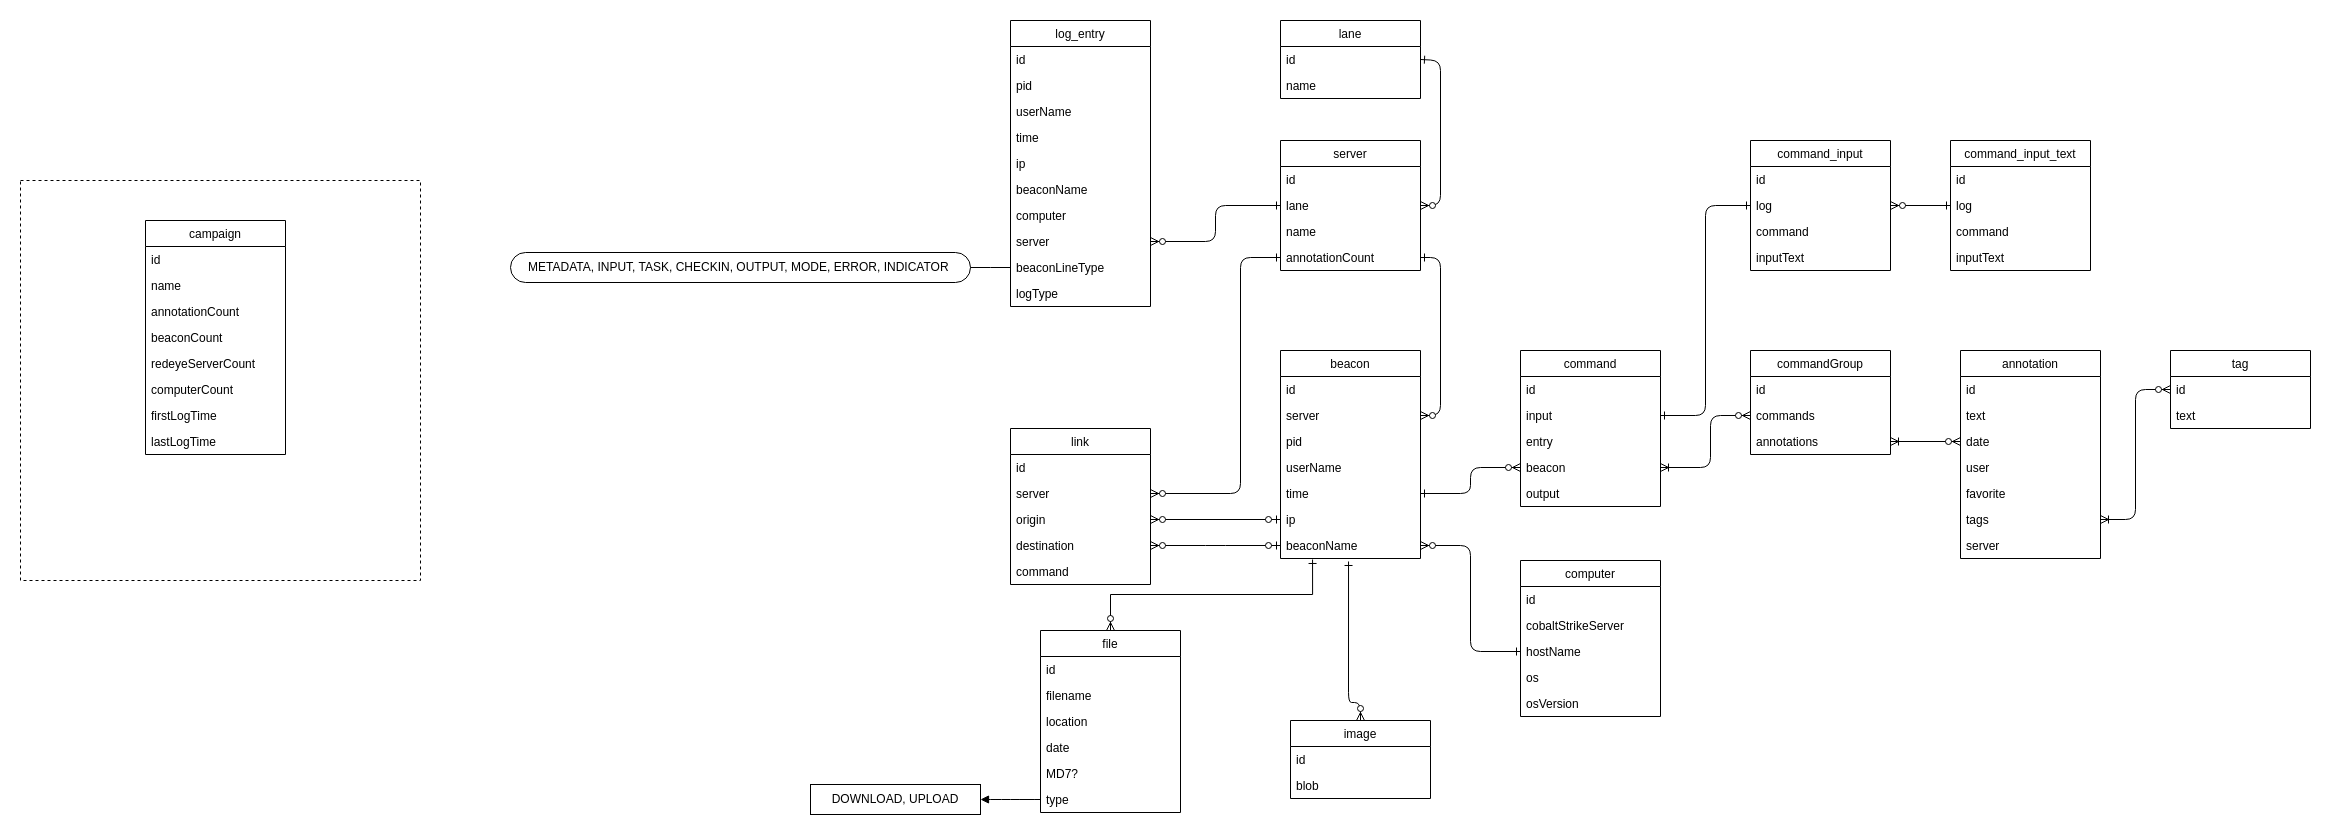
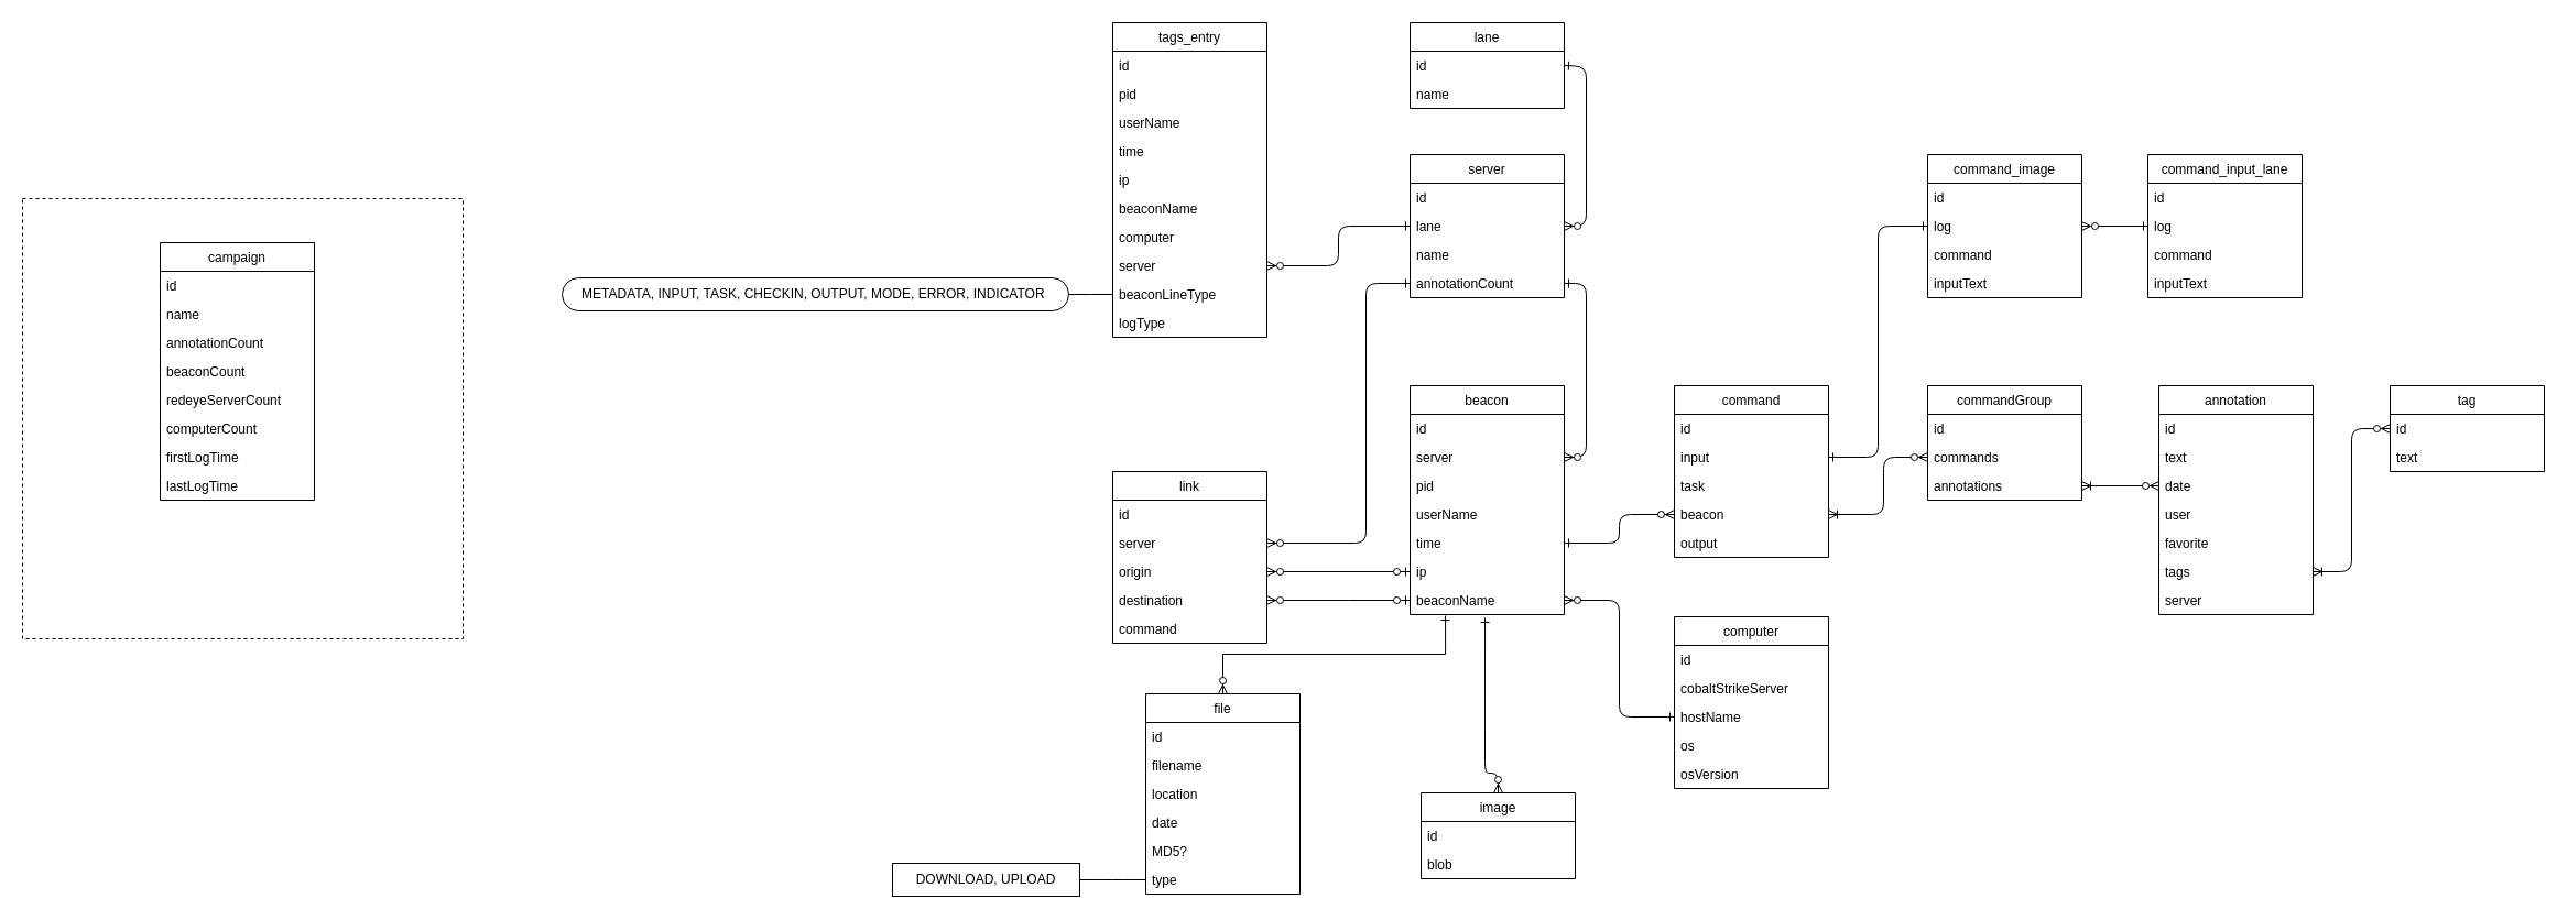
- <mxCell id="44" value="log_entry" style="swimlane;fontStyle=0;childLayout=stackLayout;horizontal=1;startSize=26;horizontalStack=0;resizeParent=1;resizeParentMax=0;resizeLast=0;collapsible=1;marginBottom=0;html=0;" parent="1" vertex="1"><mxGeometry x="1010" y="20" width="140" height="286" as="geometry" /></mxCell>
+ <mxCell id="44" value="tags_entry" style="swimlane;fontStyle=0;childLayout=stackLayout;horizontal=1;startSize=26;horizontalStack=0;resizeParent=1;resizeParentMax=0;resizeLast=0;collapsible=1;marginBottom=0;html=0;" parent="1" vertex="1"><mxGeometry x="1010" y="20" width="140" height="286" as="geometry" /></mxCell>
- <mxCell id="83" value="command_input" style="swimlane;fontStyle=0;childLayout=stackLayout;horizontal=1;startSize=26;horizontalStack=0;resizeParent=1;resizeParentMax=0;resizeLast=0;collapsible=1;marginBottom=0;html=0;" parent="1" vertex="1"><mxGeometry x="1750" y="140" width="140" height="130" as="geometry" /></mxCell>
+ <mxCell id="83" value="command_image" style="swimlane;fontStyle=0;childLayout=stackLayout;horizontal=1;startSize=26;horizontalStack=0;resizeParent=1;resizeParentMax=0;resizeLast=0;collapsible=1;marginBottom=0;html=0;" parent="1" vertex="1"><mxGeometry x="1750" y="140" width="140" height="130" as="geometry" /></mxCell>
- <mxCell id="88" value="command_input_text" style="swimlane;fontStyle=0;childLayout=stackLayout;horizontal=1;startSize=26;horizontalStack=0;resizeParent=1;resizeParentMax=0;resizeLast=0;collapsible=1;marginBottom=0;html=0;" parent="1" vertex="1"><mxGeometry x="1950" y="140" width="140" height="130" as="geometry" /></mxCell>
+ <mxCell id="88" value="command_input_lane" style="swimlane;fontStyle=0;childLayout=stackLayout;horizontal=1;startSize=26;horizontalStack=0;resizeParent=1;resizeParentMax=0;resizeLast=0;collapsible=1;marginBottom=0;html=0;" parent="1" vertex="1"><mxGeometry x="1950" y="140" width="140" height="130" as="geometry" /></mxCell>
- <mxCell id="32" value="entry" style="text;strokeColor=none;fillColor=none;align=left;verticalAlign=top;spacingLeft=4;spacingRight=4;overflow=hidden;rotatable=0;points=[[0,0.5],[1,0.5]];portConstraint=eastwest;html=0;" parent="29" vertex="1"><mxGeometry y="78" width="140" height="26" as="geometry" /></mxCell>
+ <mxCell id="32" value="task" style="text;strokeColor=none;fillColor=none;align=left;verticalAlign=top;spacingLeft=4;spacingRight=4;overflow=hidden;rotatable=0;points=[[0,0.5],[1,0.5]];portConstraint=eastwest;html=0;" parent="29" vertex="1"><mxGeometry y="78" width="140" height="26" as="geometry" /></mxCell>
- <mxCell id="105" value="MD7?" style="text;strokeColor=none;fillColor=none;align=left;verticalAlign=top;spacingLeft=4;spacingRight=4;overflow=hidden;rotatable=0;points=[[0,0.5],[1,0.5]];portConstraint=eastwest;" vertex="1" parent="100"><mxGeometry y="130" width="140" height="26" as="geometry" /></mxCell>
+ <mxCell id="105" value="MD5?" style="text;strokeColor=none;fillColor=none;align=left;verticalAlign=top;spacingLeft=4;spacingRight=4;overflow=hidden;rotatable=0;points=[[0,0.5],[1,0.5]];portConstraint=eastwest;" vertex="1" parent="100"><mxGeometry y="130" width="140" height="26" as="geometry" /></mxCell>
- <mxCell id="110" value="" style="edgeStyle=entityRelationEdgeStyle;startArrow=none;endArrow=block;segment=10;curved=1;exitX=0;exitY=0.5;exitDx=0;exitDy=0;" edge="1" target="109" parent="1" source="106"><mxGeometry relative="1" as="geometry"><mxPoint x="810" y="750" as="sourcePoint" /></mxGeometry></mxCell>
+ <mxCell id="110" value="" style="edgeStyle=entityRelationEdgeStyle;startArrow=none;endArrow=none;segment=10;curved=1;exitX=0;exitY=0.5;exitDx=0;exitDy=0;" edge="1" target="109" parent="1" source="106"><mxGeometry relative="1" as="geometry"><mxPoint x="810" y="750" as="sourcePoint" /></mxGeometry></mxCell>
